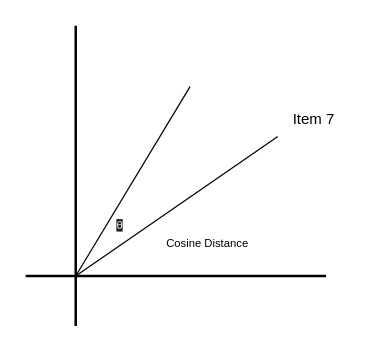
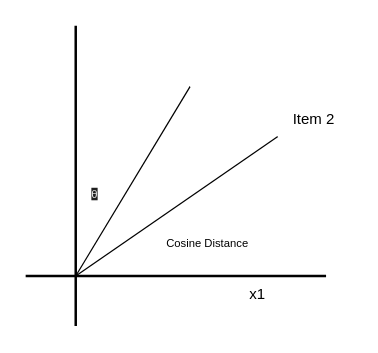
- <mxCell id="5" value="Item 7" style="text;html=1;align=center;verticalAlign=middle;resizable=0;points=[];autosize=1;strokeColor=none;fillColor=none;" vertex="1" parent="1"><mxGeometry x="220" y="80" width="60" height="30" as="geometry" /></mxCell>
+ <mxCell id="5" value="Item 2" style="text;html=1;align=center;verticalAlign=middle;resizable=0;points=[];autosize=1;strokeColor=none;fillColor=none;" vertex="1" parent="1"><mxGeometry x="220" y="80" width="60" height="30" as="geometry" /></mxCell>
- <mxCell id="10" value="&lt;span style=&quot;color: rgb(232, 232, 232); font-family: &amp;quot;Google Sans&amp;quot;, Arial, sans-serif; font-size: 9px; text-align: left; text-wrap: wrap; background-color: rgb(31, 31, 31);&quot;&gt;θ&lt;/span&gt;" style="text;html=1;align=center;verticalAlign=middle;resizable=0;points=[];autosize=1;strokeColor=none;fillColor=none;fontSize=9;" vertex="1" parent="1"><mxGeometry x="80" y="170" width="30" height="20" as="geometry" /></mxCell>
+ <mxCell id="10" value="&lt;span style=&quot;color: rgb(232, 232, 232); font-family: &amp;quot;Google Sans&amp;quot;, Arial, sans-serif; font-size: 9px; text-align: left; text-wrap: wrap; background-color: rgb(31, 31, 31);&quot;&gt;θ&lt;/span&gt;" style="text;html=1;align=center;verticalAlign=middle;resizable=0;points=[];autosize=1;strokeColor=none;fillColor=none;fontSize=9;" vertex="1" parent="1"><mxGeometry x="60" y="145" width="30" height="20" as="geometry" /></mxCell>
+ <mxCell id="9" value="x1" style="text;html=1;align=center;verticalAlign=middle;resizable=0;points=[];autosize=1;strokeColor=none;fillColor=none;" vertex="1" parent="1"><mxGeometry x="185" y="220" width="40" height="30" as="geometry" /></mxCell>
